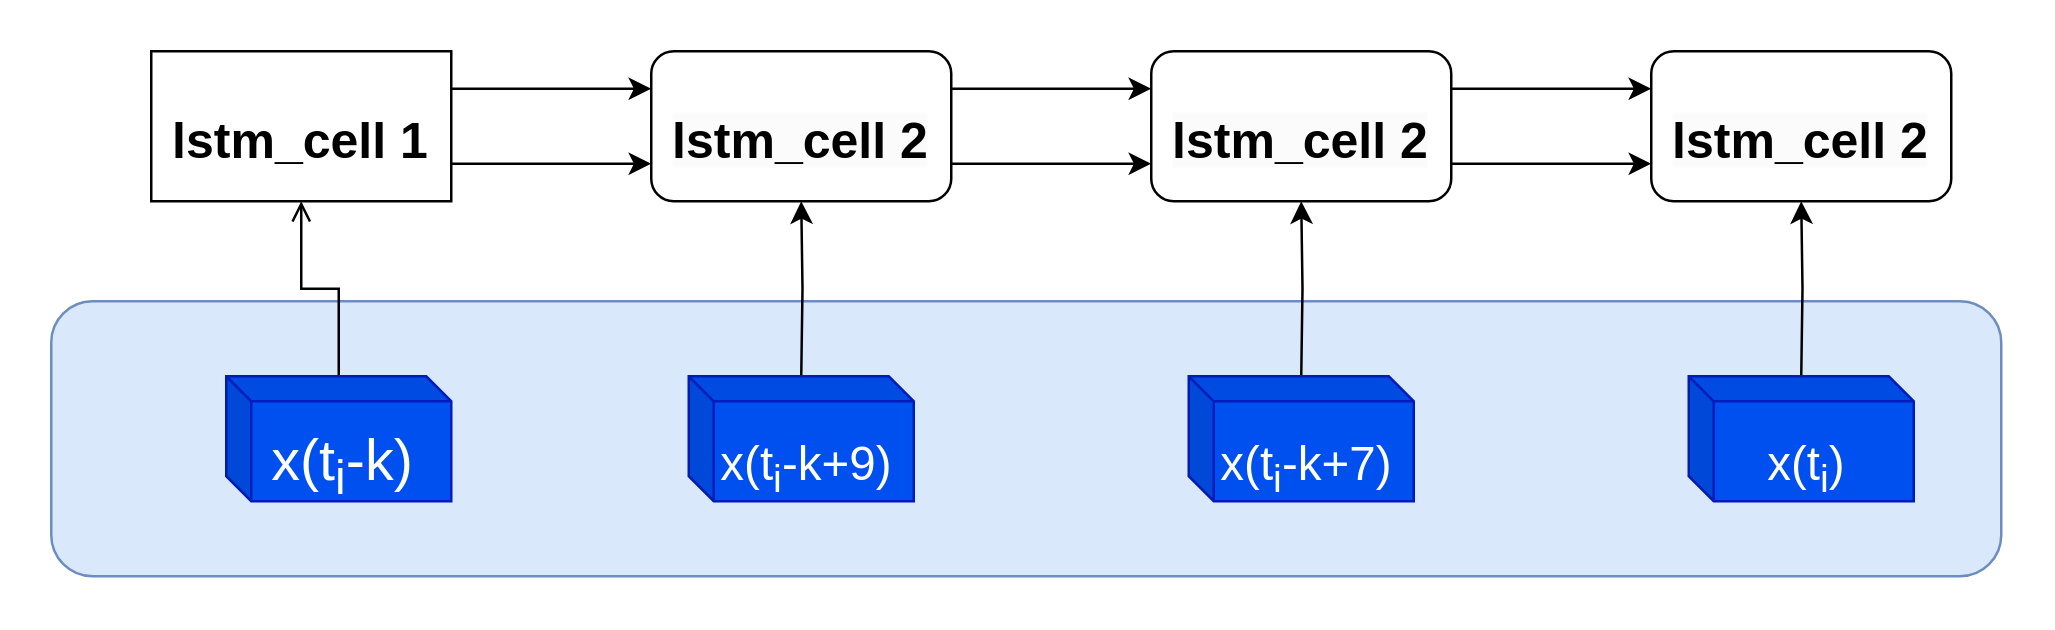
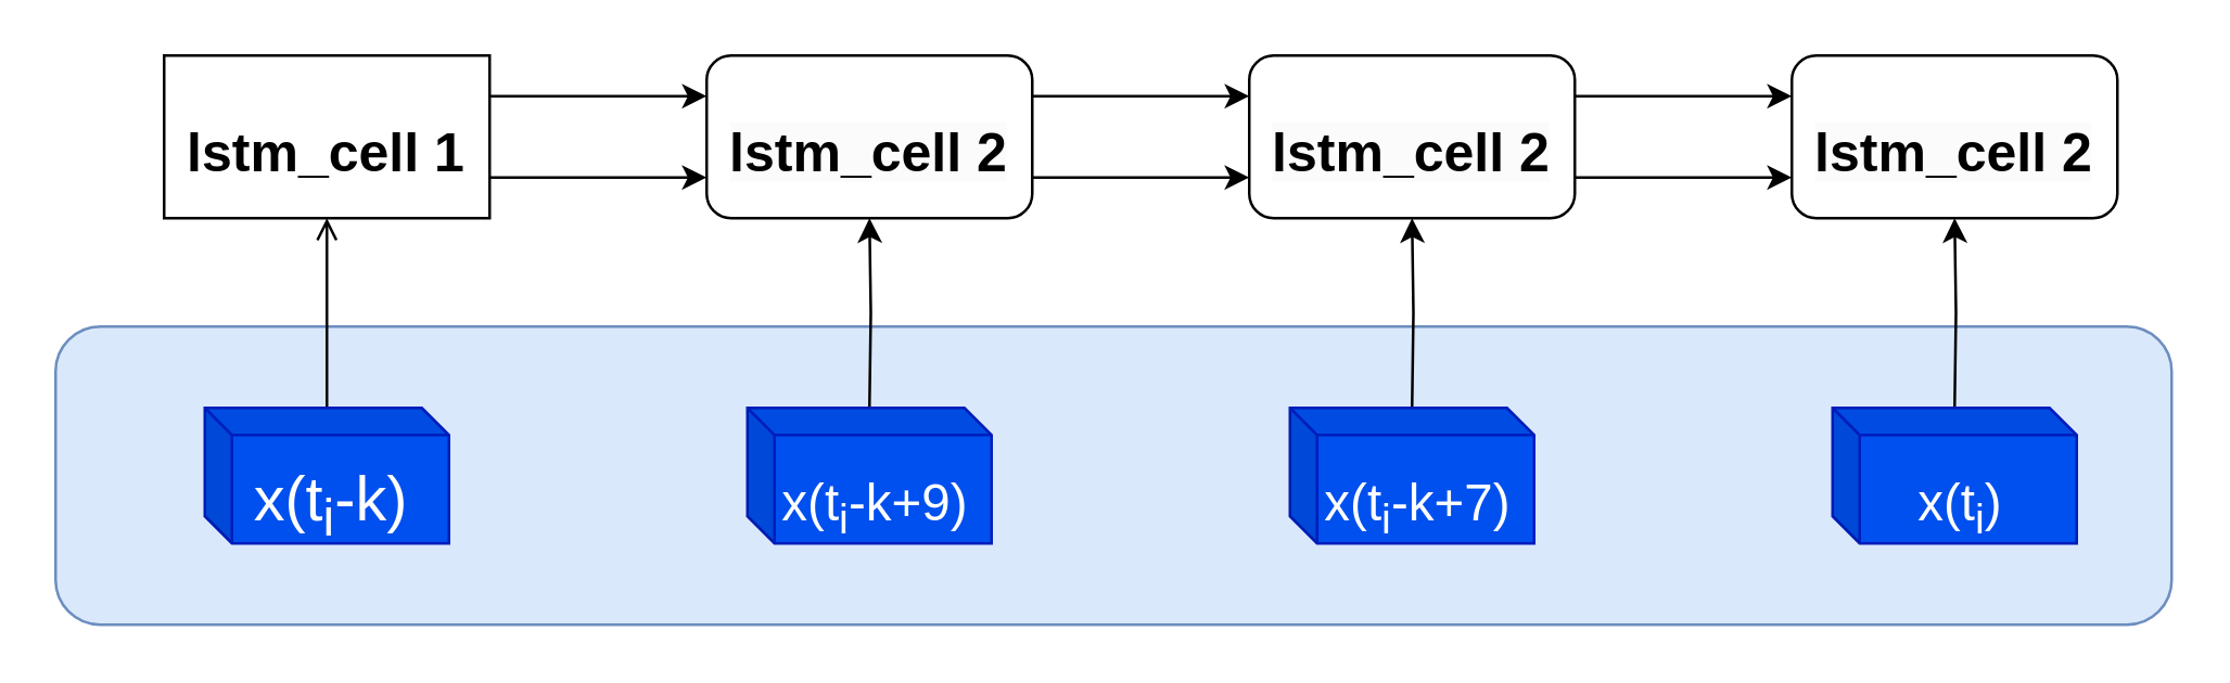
- <mxCell id="14" value="&lt;span style=&quot;font-size: 23px;&quot;&gt;x(t&lt;sub&gt;i&lt;/sub&gt;&lt;/span&gt;&lt;span style=&quot;font-size: 23px;&quot;&gt;-k)&amp;nbsp;&lt;/span&gt;" style="shape=cube;whiteSpace=wrap;html=1;boundedLbl=1;backgroundOutline=1;darkOpacity=0.05;darkOpacity2=0.1;fontSize=35;size=10;fillColor=#0050ef;strokeColor=#001DBC;fontColor=#ffffff;" vertex="1" parent="1"><mxGeometry x="90" y="150" width="90" height="50" as="geometry" /></mxCell>
+ <mxCell id="14" value="&lt;span style=&quot;font-size: 23px;&quot;&gt;x(t&lt;sub&gt;i&lt;/sub&gt;&lt;/span&gt;&lt;span style=&quot;font-size: 23px;&quot;&gt;-k)&amp;nbsp;&lt;/span&gt;" style="shape=cube;whiteSpace=wrap;html=1;boundedLbl=1;backgroundOutline=1;darkOpacity=0.05;darkOpacity2=0.1;fontSize=35;size=10;fillColor=#0050ef;strokeColor=#001DBC;fontColor=#ffffff;" vertex="1" parent="1"><mxGeometry x="75" y="150" width="90" height="50" as="geometry" /></mxCell>
